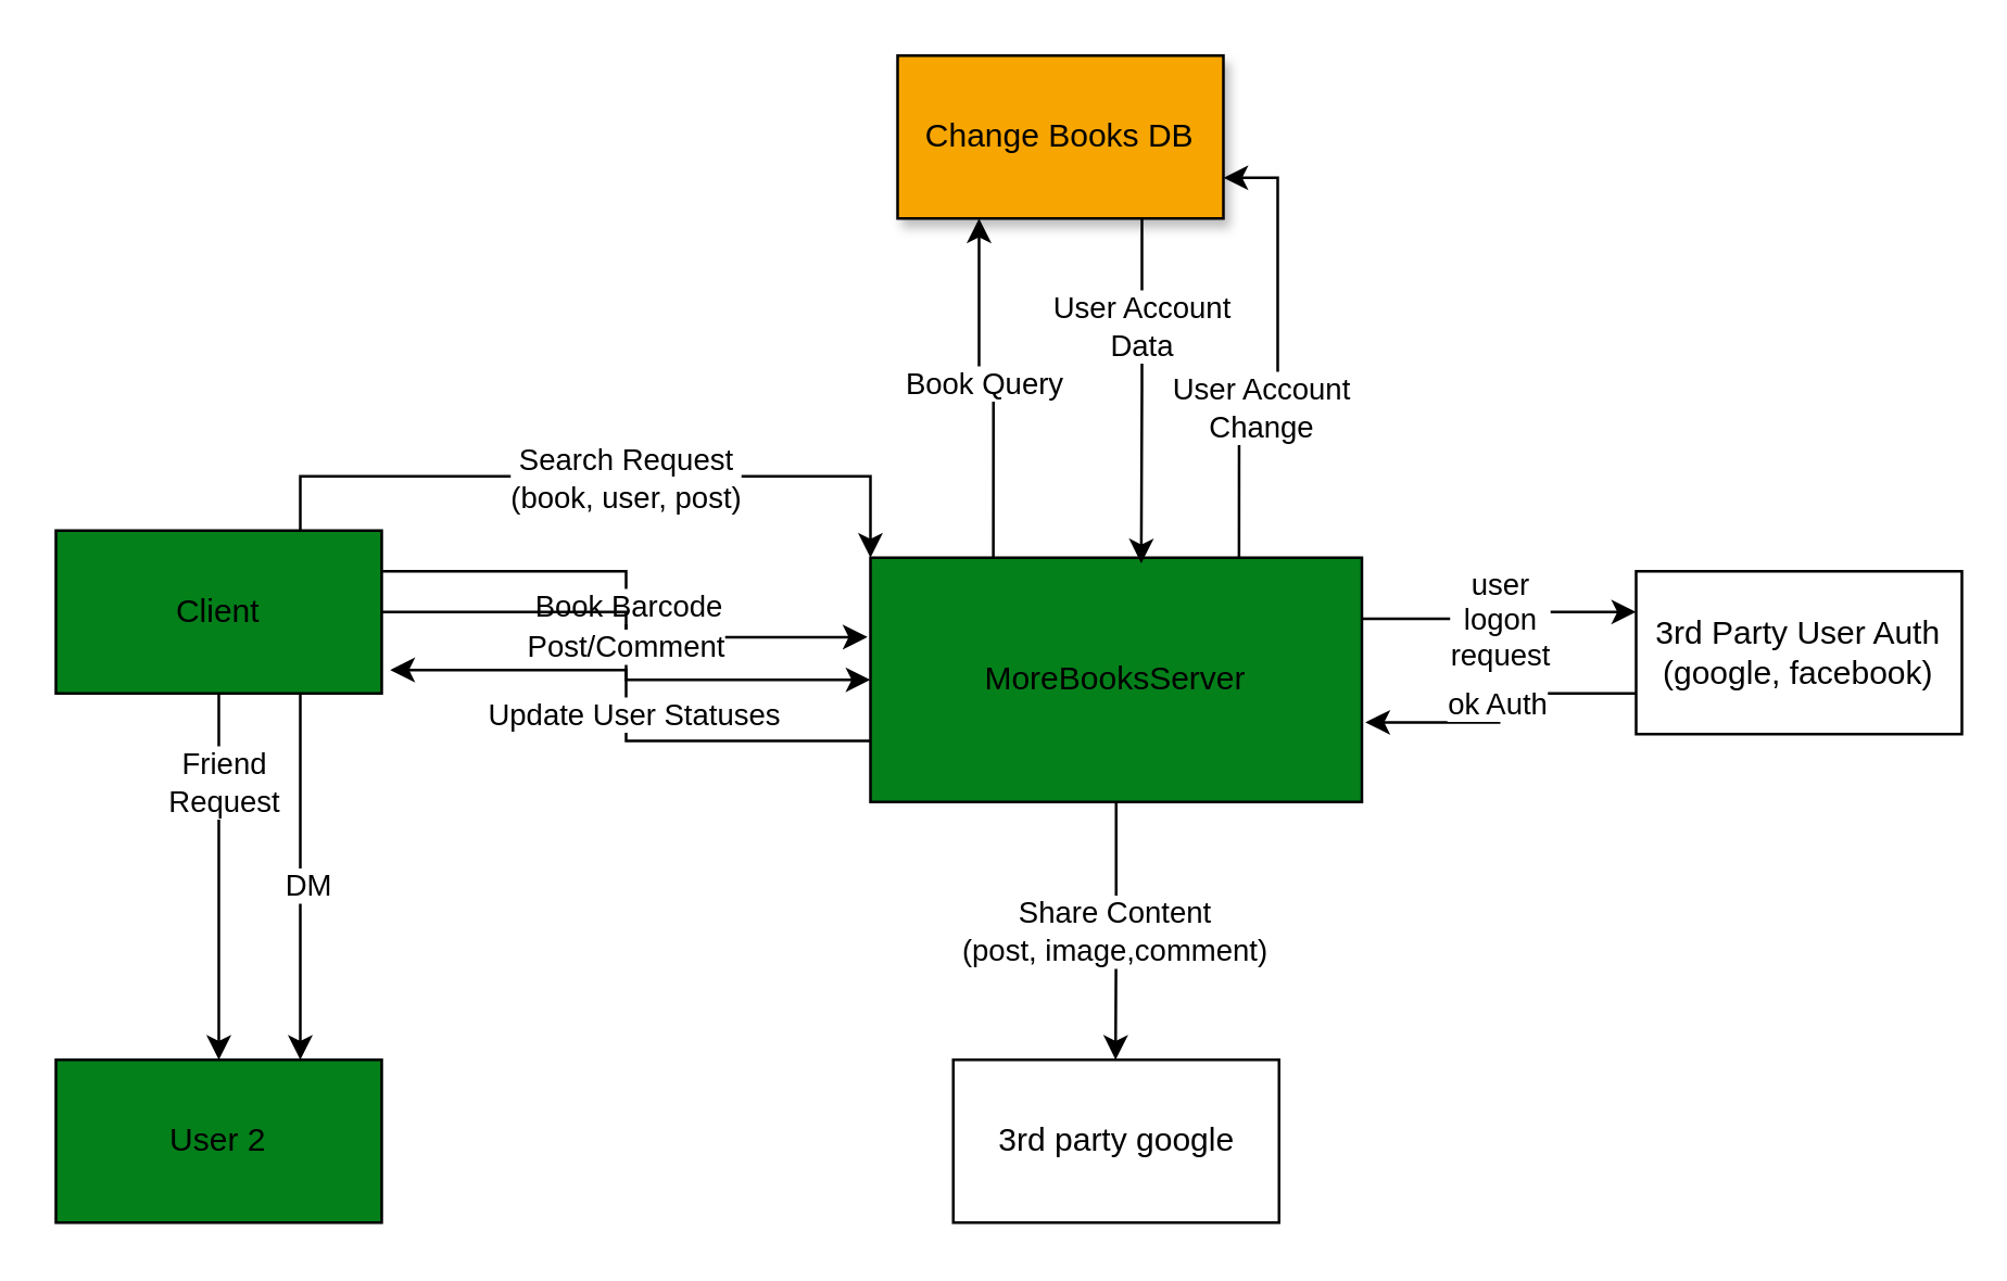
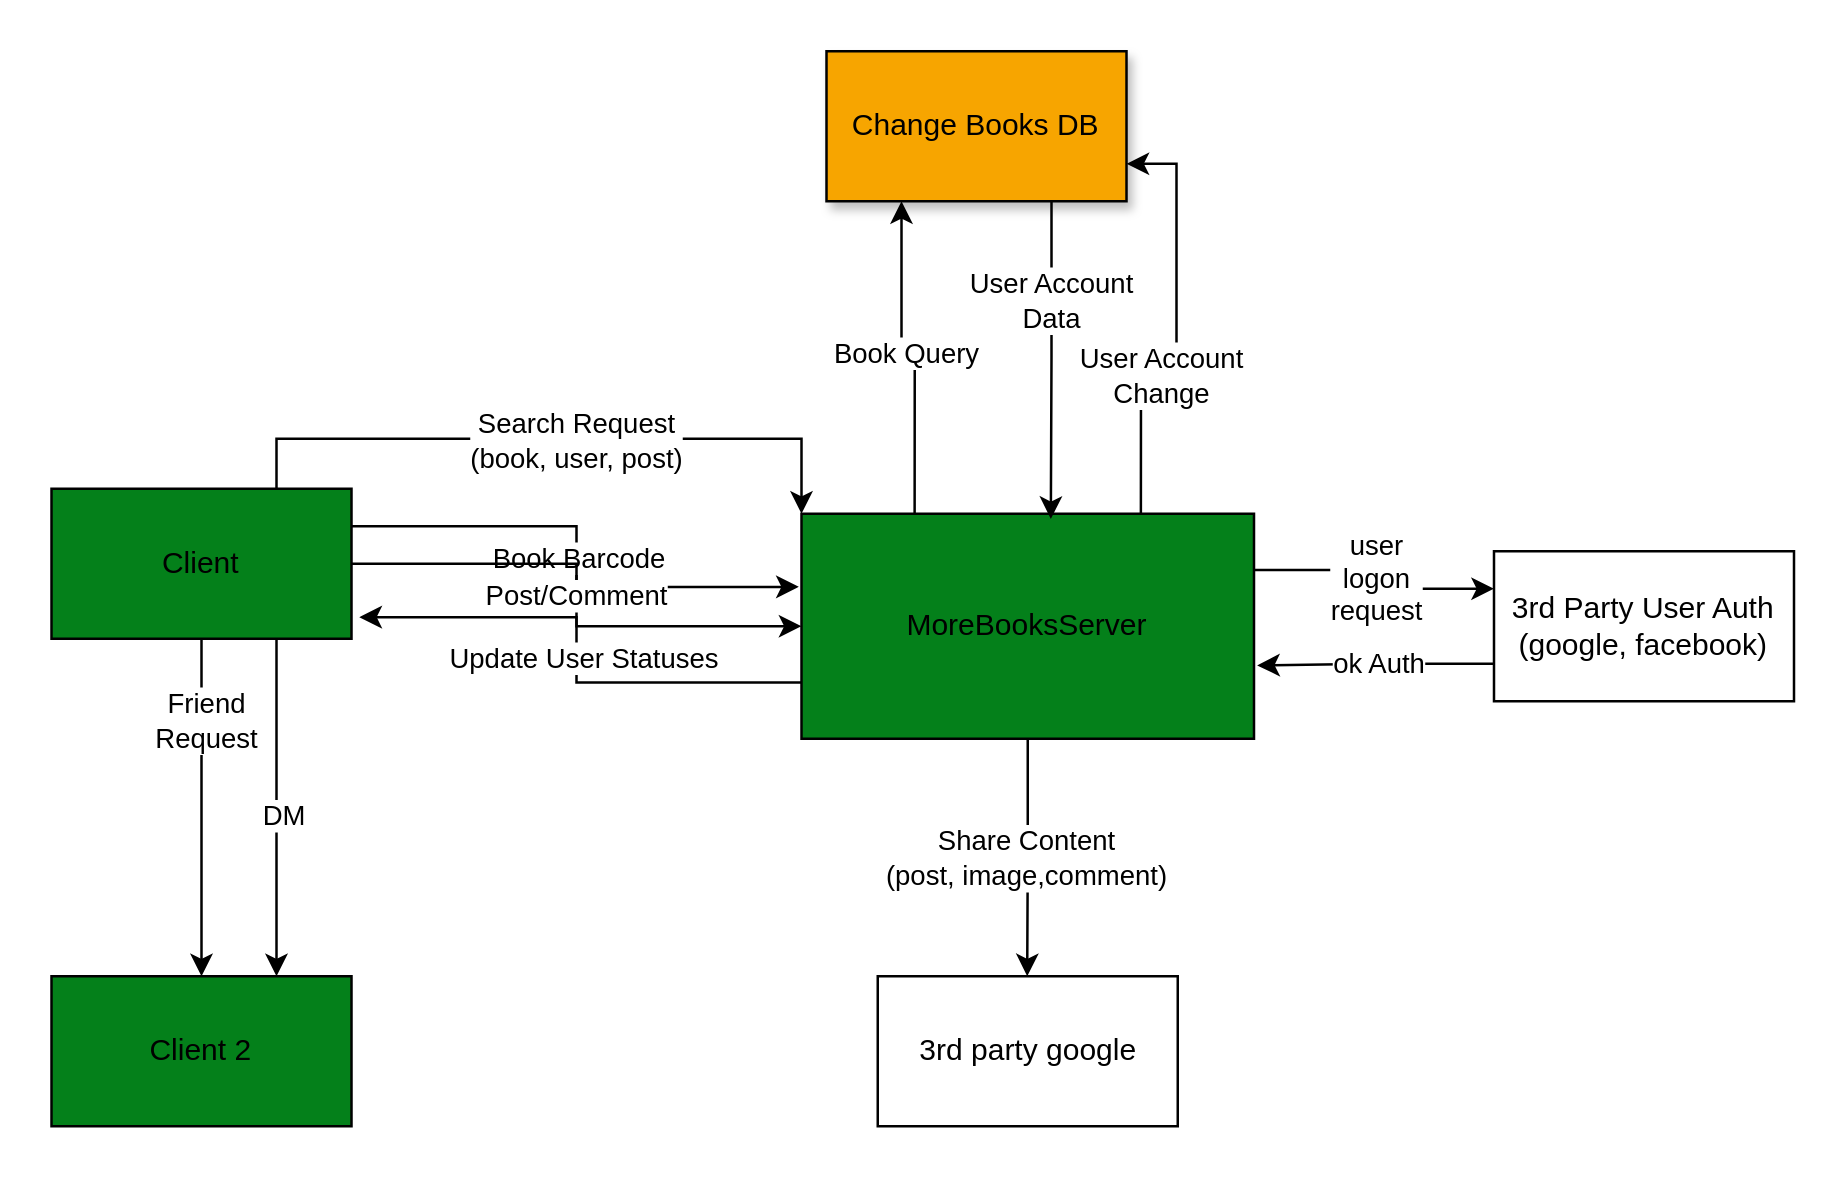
- <mxCell id="25" value="3rd Party User Auth&lt;br&gt;(google, facebook)" style="rounded=0;whiteSpace=wrap;html=1;" vertex="1" parent="1"><mxGeometry x="602" y="210" width="120" height="60" as="geometry" /></mxCell>
+ <mxCell id="25" value="3rd Party User Auth&lt;br&gt;(google, facebook)" style="rounded=0;whiteSpace=wrap;html=1;" vertex="1" parent="1"><mxGeometry x="597" y="220" width="120" height="60" as="geometry" /></mxCell>
- <mxCell id="31" value="User 2" style="rounded=0;whiteSpace=wrap;html=1;fillColor=#04801A;" vertex="1" parent="1"><mxGeometry x="20" y="390" width="120" height="60" as="geometry" /></mxCell>
+ <mxCell id="31" value="Client 2" style="rounded=0;whiteSpace=wrap;html=1;fillColor=#04801A;" vertex="1" parent="1"><mxGeometry x="20" y="390" width="120" height="60" as="geometry" /></mxCell>
